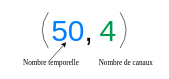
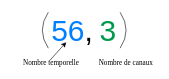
- <mxCell id="4" value="&lt;font style=&quot;font-size: 50px&quot; color=&quot;#007fff&quot;&gt;50&lt;/font&gt;&lt;font style=&quot;font-size: 50px&quot;&gt;,&lt;/font&gt;" style="text;html=1;strokeColor=none;fillColor=none;align=center;verticalAlign=middle;whiteSpace=wrap;rounded=0;" vertex="1" parent="1"><mxGeometry x="90" y="30" width="60" height="40" as="geometry" /></mxCell>
+ <mxCell id="4" value="&lt;font style=&quot;font-size: 50px&quot; color=&quot;#007fff&quot;&gt;56&lt;/font&gt;&lt;font style=&quot;font-size: 50px&quot;&gt;,&lt;/font&gt;" style="text;html=1;strokeColor=none;fillColor=none;align=center;verticalAlign=middle;whiteSpace=wrap;rounded=0;" vertex="1" parent="1"><mxGeometry x="90" y="30" width="60" height="40" as="geometry" /></mxCell>
- <mxCell id="5" value="&lt;font style=&quot;font-size: 50px&quot; color=&quot;#00994d&quot;&gt;4&lt;/font&gt;" style="text;html=1;strokeColor=none;fillColor=none;align=center;verticalAlign=middle;whiteSpace=wrap;rounded=0;" vertex="1" parent="1"><mxGeometry x="150" y="30" width="60" height="40" as="geometry" /></mxCell>
+ <mxCell id="5" value="&lt;font style=&quot;font-size: 50px&quot; color=&quot;#00994d&quot;&gt;3&lt;/font&gt;" style="text;html=1;strokeColor=none;fillColor=none;align=center;verticalAlign=middle;whiteSpace=wrap;rounded=0;" vertex="1" parent="1"><mxGeometry x="150" y="30" width="60" height="40" as="geometry" /></mxCell>
